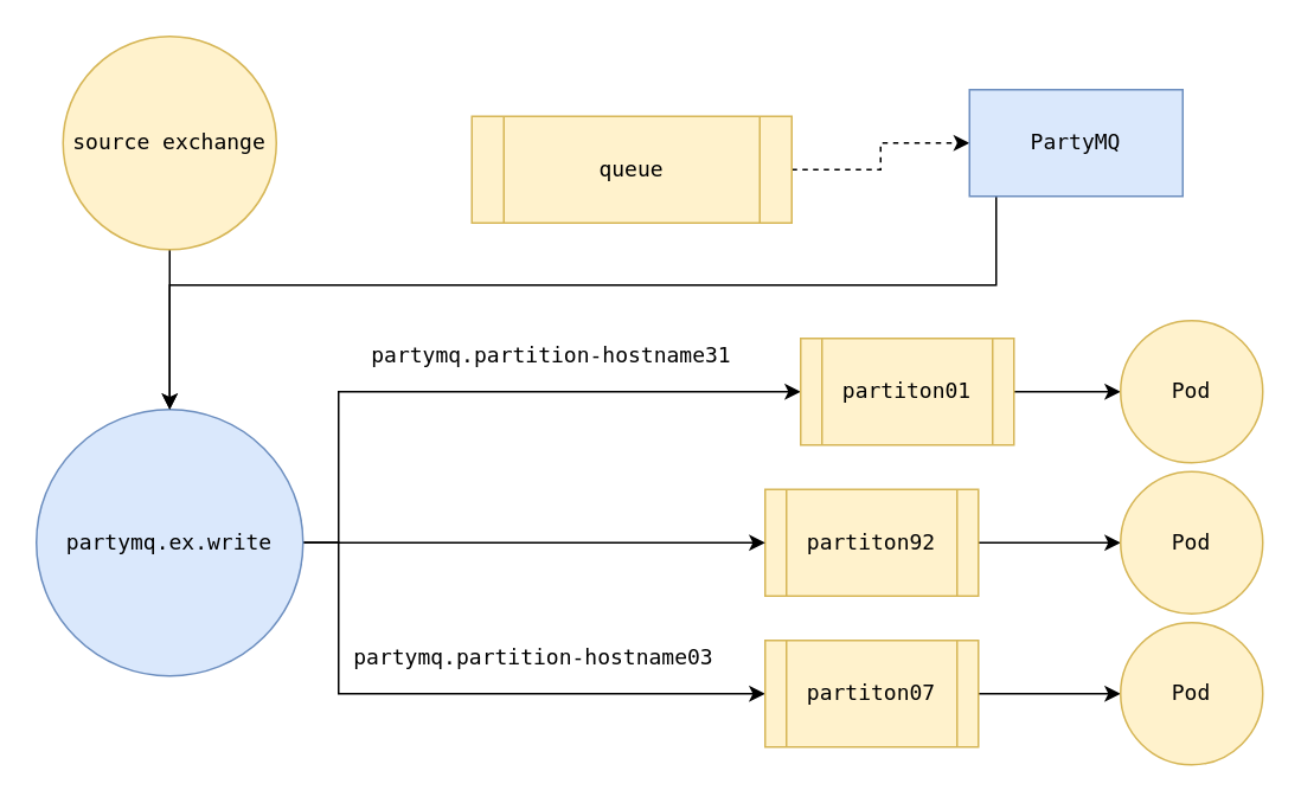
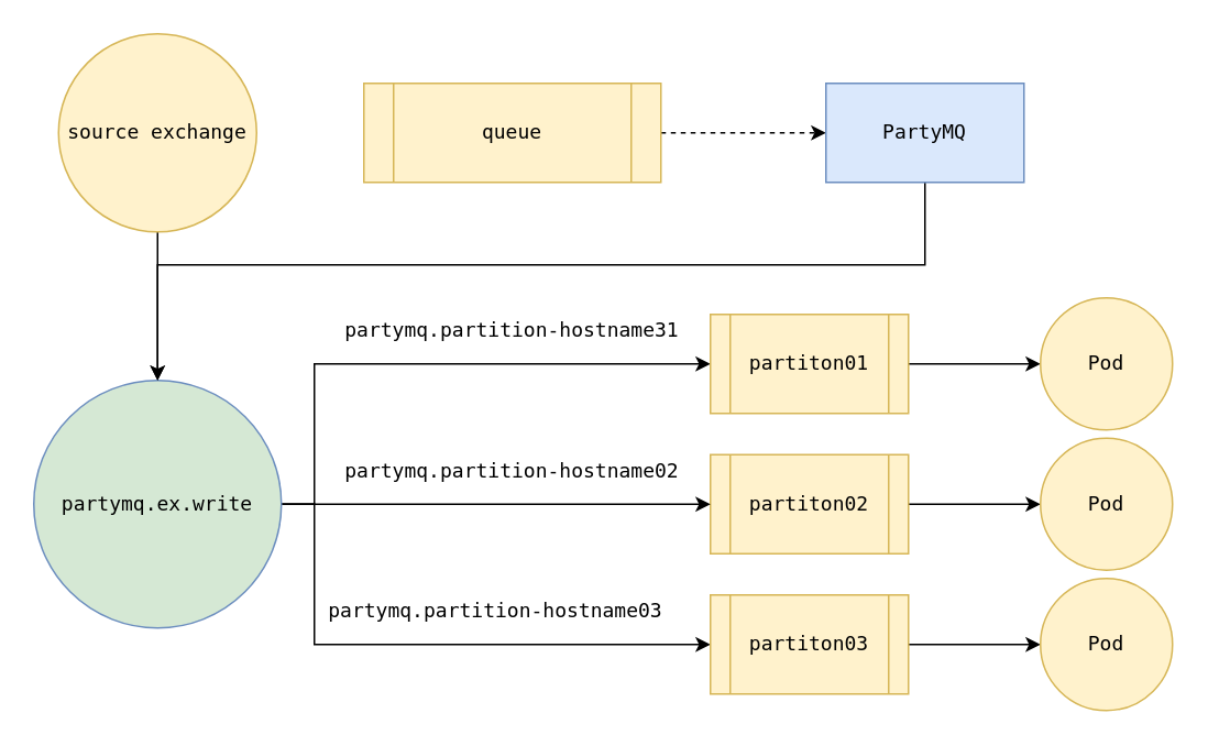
- <mxCell id="14" value="&lt;div style=&quot;font-family: &amp;quot;Menlo&amp;quot;, monospace; font-size: 9pt;&quot;&gt;PartyMQ&lt;/div&gt;" style="rounded=0;whiteSpace=wrap;html=1;fillColor=#dae8fc;strokeColor=#6c8ebf;" parent="1" vertex="1"><mxGeometry x="545" y="50" width="120" height="60" as="geometry" /></mxCell>
+ <mxCell id="14" value="&lt;div style=&quot;font-family: &amp;quot;Menlo&amp;quot;, monospace; font-size: 9pt;&quot;&gt;PartyMQ&lt;/div&gt;" style="rounded=0;whiteSpace=wrap;html=1;fillColor=#dae8fc;strokeColor=#6c8ebf;" parent="1" vertex="1"><mxGeometry x="500" y="50" width="120" height="60" as="geometry" /></mxCell>
- <mxCell id="10" value="&lt;div style=&quot;font-family: &amp;quot;Menlo&amp;quot;, monospace; font-size: 9pt;&quot;&gt;queue&lt;br&gt;&lt;/div&gt;" style="shape=process;whiteSpace=wrap;html=1;backgroundOutline=1;fillColor=#fff2cc;strokeColor=#d6b656;" parent="1" vertex="1"><mxGeometry x="265" y="65" width="180" height="60" as="geometry" /></mxCell>
+ <mxCell id="10" value="&lt;div style=&quot;font-family: &amp;quot;Menlo&amp;quot;, monospace; font-size: 9pt;&quot;&gt;queue&lt;br&gt;&lt;/div&gt;" style="shape=process;whiteSpace=wrap;html=1;backgroundOutline=1;fillColor=#fff2cc;strokeColor=#d6b656;" parent="1" vertex="1"><mxGeometry x="220" y="50" width="180" height="60" as="geometry" /></mxCell>
- <mxCell id="18" value="&lt;div style=&quot;font-family: &amp;quot;Menlo&amp;quot;, monospace; font-size: 9pt;&quot;&gt;partiton01&lt;/div&gt;" style="shape=process;whiteSpace=wrap;html=1;backgroundOutline=1;fillColor=#fff2cc;strokeColor=#d6b656;" parent="1" vertex="1"><mxGeometry x="450" y="190" width="120" height="60" as="geometry" /></mxCell>
+ <mxCell id="18" value="&lt;div style=&quot;font-family: &amp;quot;Menlo&amp;quot;, monospace; font-size: 9pt;&quot;&gt;partiton01&lt;/div&gt;" style="shape=process;whiteSpace=wrap;html=1;backgroundOutline=1;fillColor=#fff2cc;strokeColor=#d6b656;" parent="1" vertex="1"><mxGeometry x="430" y="190" width="120" height="60" as="geometry" /></mxCell>
+ <mxCell id="19" value="&lt;div style=&quot;font-family: &amp;quot;Menlo&amp;quot;, monospace; font-size: 9pt;&quot;&gt;&lt;div style=&quot;font-family: &amp;quot;Menlo&amp;quot;, monospace; font-size: 9pt;&quot;&gt;partymq.partition-hostname02&lt;/div&gt;&lt;/div&gt;" style="text;html=1;strokeColor=none;fillColor=none;align=center;verticalAlign=middle;whiteSpace=wrap;rounded=0;" parent="1" vertex="1"><mxGeometry x="200" y="275" width="220" height="20" as="geometry" /></mxCell>
- <mxCell id="7" value="&lt;div style=&quot;font-family: &amp;quot;Menlo&amp;quot;, monospace; font-size: 9pt;&quot;&gt;partymq.ex.write&lt;/div&gt;" style="ellipse;whiteSpace=wrap;html=1;aspect=fixed;fillColor=#dae8fc;strokeColor=#6c8ebf;" parent="1" vertex="1"><mxGeometry x="20" y="230" width="150" height="150" as="geometry" /></mxCell>
+ <mxCell id="7" value="&lt;div style=&quot;font-family: &amp;quot;Menlo&amp;quot;, monospace; font-size: 9pt;&quot;&gt;partymq.ex.write&lt;/div&gt;" style="ellipse;whiteSpace=wrap;html=1;aspect=fixed;fillColor=#d5e8d4;strokeColor=#6c8ebf;" parent="1" vertex="1"><mxGeometry x="20" y="230" width="150" height="150" as="geometry" /></mxCell>
- <mxCell id="3" value="&lt;div style=&quot;font-family: &amp;quot;Menlo&amp;quot;, monospace; font-size: 9pt;&quot;&gt;partiton92&lt;/div&gt;" style="shape=process;whiteSpace=wrap;html=1;backgroundOutline=1;fillColor=#fff2cc;strokeColor=#d6b656;" parent="1" vertex="1"><mxGeometry x="430" y="275" width="120" height="60" as="geometry" /></mxCell>
+ <mxCell id="3" value="&lt;div style=&quot;font-family: &amp;quot;Menlo&amp;quot;, monospace; font-size: 9pt;&quot;&gt;partiton02&lt;/div&gt;" style="shape=process;whiteSpace=wrap;html=1;backgroundOutline=1;fillColor=#fff2cc;strokeColor=#d6b656;" parent="1" vertex="1"><mxGeometry x="430" y="275" width="120" height="60" as="geometry" /></mxCell>
- <mxCell id="16" value="&lt;div style=&quot;font-family: &amp;quot;Menlo&amp;quot;, monospace; font-size: 9pt;&quot;&gt;partiton07&lt;/div&gt;" style="shape=process;whiteSpace=wrap;html=1;backgroundOutline=1;fillColor=#fff2cc;strokeColor=#d6b656;" parent="1" vertex="1"><mxGeometry x="430" y="360" width="120" height="60" as="geometry" /></mxCell>
+ <mxCell id="16" value="&lt;div style=&quot;font-family: &amp;quot;Menlo&amp;quot;, monospace; font-size: 9pt;&quot;&gt;partiton03&lt;/div&gt;" style="shape=process;whiteSpace=wrap;html=1;backgroundOutline=1;fillColor=#fff2cc;strokeColor=#d6b656;" parent="1" vertex="1"><mxGeometry x="430" y="360" width="120" height="60" as="geometry" /></mxCell>
